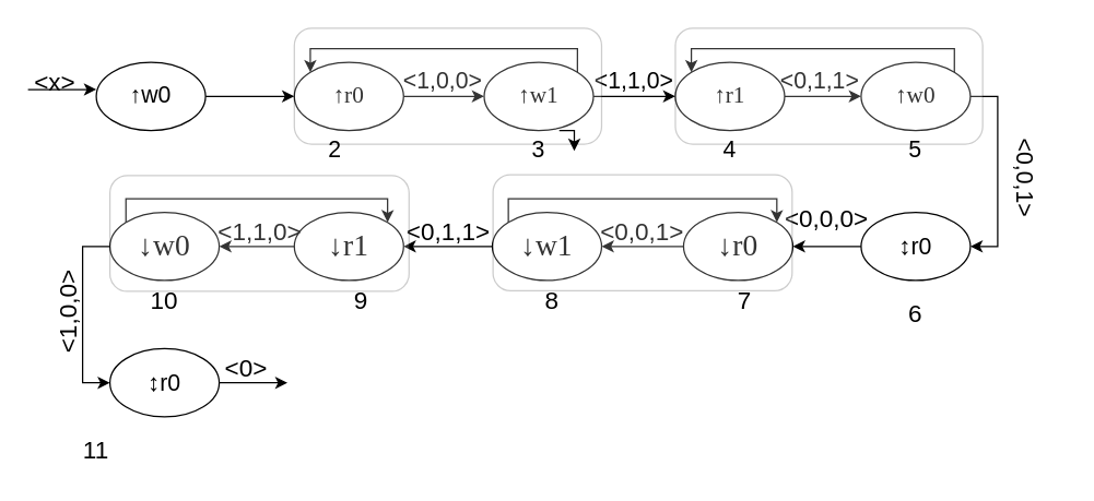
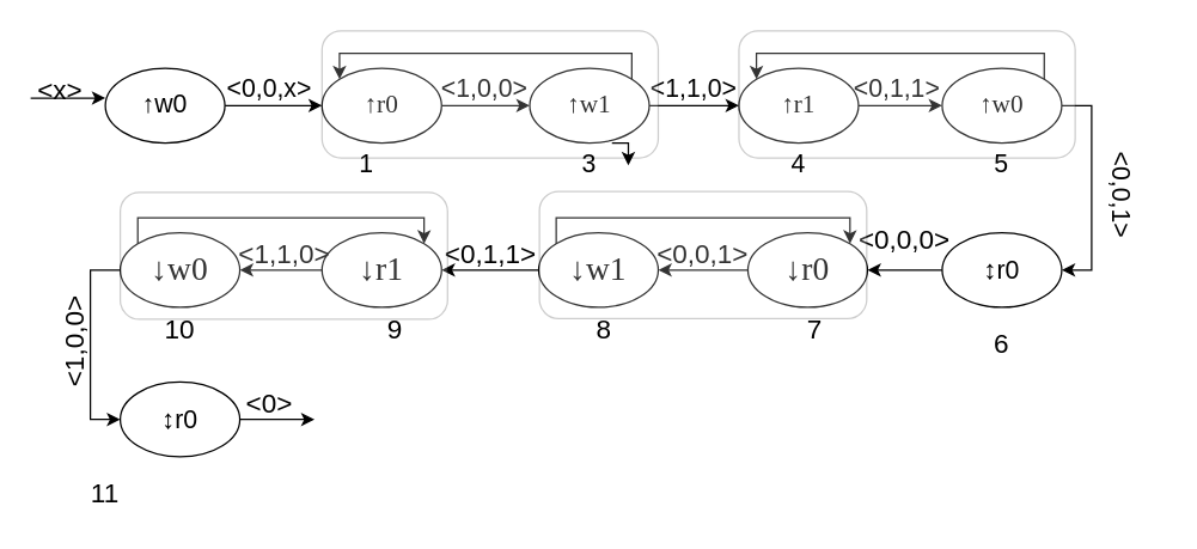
+ <mxCell id="9" value="&amp;lt;0,0,x&amp;gt;" style="text;html=1;strokeColor=none;fillColor=none;align=center;verticalAlign=middle;whiteSpace=wrap;rounded=0;glass=0;fontSize=17;opacity=20;" vertex="1" parent="1"><mxGeometry x="150" y="45" width="60" height="30" as="geometry" /></mxCell>
- <mxCell id="15" value="2" style="text;html=1;strokeColor=none;fillColor=none;align=center;verticalAlign=middle;whiteSpace=wrap;rounded=0;glass=0;fontSize=17;opacity=20;" vertex="1" parent="1"><mxGeometry x="215" y="95" width="60" height="30" as="geometry" /></mxCell>
+ <mxCell id="15" value="1" style="text;html=1;strokeColor=none;fillColor=none;align=center;verticalAlign=middle;whiteSpace=wrap;rounded=0;glass=0;fontSize=17;opacity=20;" vertex="1" parent="1"><mxGeometry x="215" y="95" width="60" height="30" as="geometry" /></mxCell>
